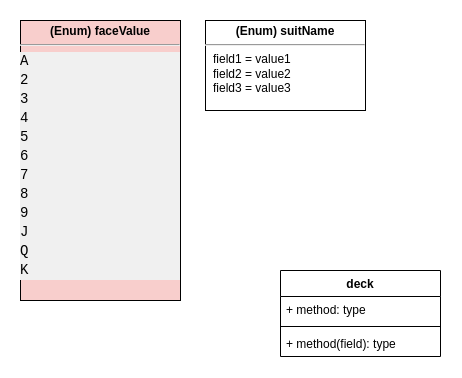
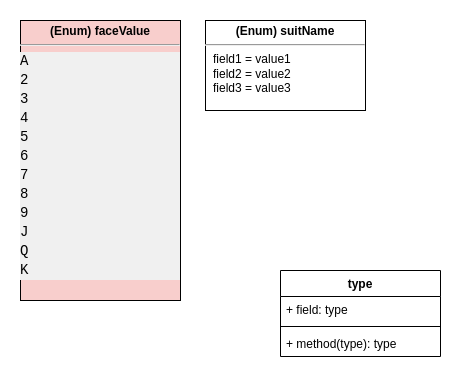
- <mxCell id="2" value="deck" style="swimlane;fontStyle=1;align=center;verticalAlign=top;childLayout=stackLayout;horizontal=1;startSize=26;horizontalStack=0;resizeParent=1;resizeParentMax=0;resizeLast=0;collapsible=1;marginBottom=0;whiteSpace=wrap;html=1;" vertex="1" parent="1"><mxGeometry x="280" y="270" width="160" height="86" as="geometry"><mxRectangle x="340" y="610" width="70" height="30" as="alternateBounds" /></mxGeometry></mxCell>
+ <mxCell id="2" value="type" style="swimlane;fontStyle=1;align=center;verticalAlign=top;childLayout=stackLayout;horizontal=1;startSize=26;horizontalStack=0;resizeParent=1;resizeParentMax=0;resizeLast=0;collapsible=1;marginBottom=0;whiteSpace=wrap;html=1;" vertex="1" parent="1"><mxGeometry x="280" y="270" width="160" height="86" as="geometry"><mxRectangle x="340" y="610" width="70" height="30" as="alternateBounds" /></mxGeometry></mxCell>
- <mxCell id="3" value="+ method: type" style="text;strokeColor=none;fillColor=none;align=left;verticalAlign=top;spacingLeft=4;spacingRight=4;overflow=hidden;rotatable=0;points=[[0,0.5],[1,0.5]];portConstraint=eastwest;whiteSpace=wrap;html=1;" vertex="1" parent="2"><mxGeometry y="26" width="160" height="26" as="geometry" /></mxCell>
+ <mxCell id="3" value="+ field: type" style="text;strokeColor=none;fillColor=none;align=left;verticalAlign=top;spacingLeft=4;spacingRight=4;overflow=hidden;rotatable=0;points=[[0,0.5],[1,0.5]];portConstraint=eastwest;whiteSpace=wrap;html=1;" vertex="1" parent="2"><mxGeometry y="26" width="160" height="26" as="geometry" /></mxCell>
- <mxCell id="5" value="+ method(field): type" style="text;strokeColor=none;fillColor=none;align=left;verticalAlign=top;spacingLeft=4;spacingRight=4;overflow=hidden;rotatable=0;points=[[0,0.5],[1,0.5]];portConstraint=eastwest;whiteSpace=wrap;html=1;" vertex="1" parent="2"><mxGeometry y="60" width="160" height="26" as="geometry" /></mxCell>
+ <mxCell id="5" value="+ method(type): type" style="text;strokeColor=none;fillColor=none;align=left;verticalAlign=top;spacingLeft=4;spacingRight=4;overflow=hidden;rotatable=0;points=[[0,0.5],[1,0.5]];portConstraint=eastwest;whiteSpace=wrap;html=1;" vertex="1" parent="2"><mxGeometry y="60" width="160" height="26" as="geometry" /></mxCell>
